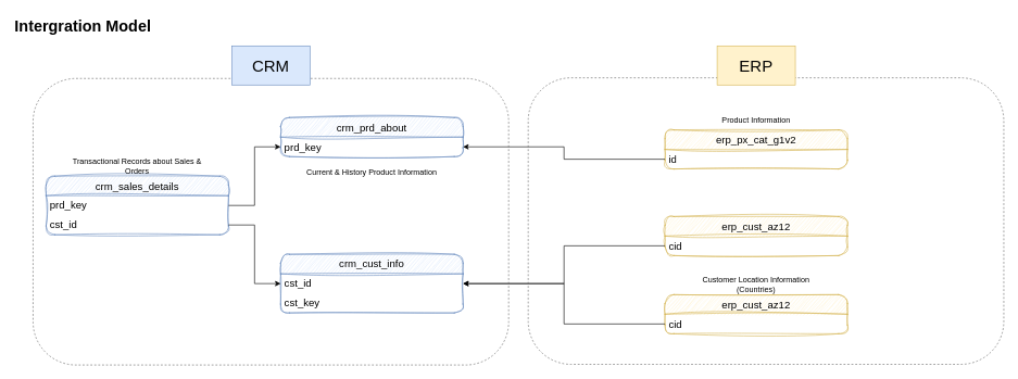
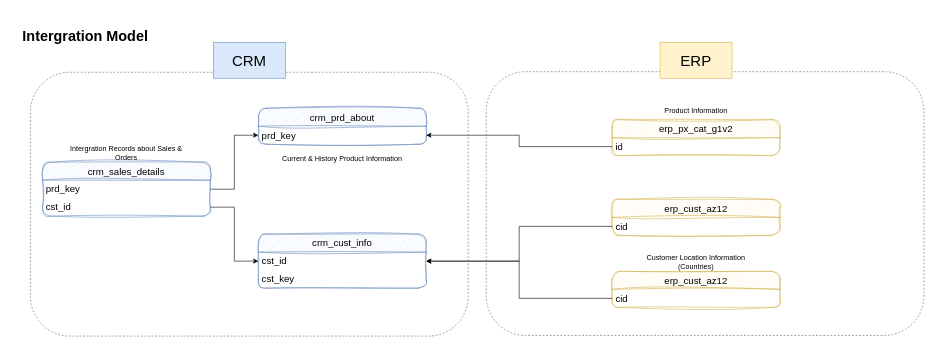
- <mxCell id="2" value="&lt;h1 style=&quot;margin-top: 0px;&quot;&gt;Intergration Model&lt;/h1&gt;" style="text;html=1;whiteSpace=wrap;overflow=hidden;rounded=0;" vertex="1" parent="1"><mxGeometry x="20" y="20" width="220" height="40" as="geometry" /></mxCell>
+ <mxCell id="2" value="&lt;h1 style=&quot;margin-top: 0px;&quot;&gt;Intergration Model&lt;/h1&gt;" style="text;html=1;whiteSpace=wrap;overflow=hidden;rounded=0;" vertex="1" parent="1"><mxGeometry x="35" y="40" width="220" height="40" as="geometry" /></mxCell>
- <mxCell id="12" value="Transactional Records about Sales &amp;amp; Orders" style="text;html=1;align=center;verticalAlign=middle;whiteSpace=wrap;rounded=0;" vertex="1" parent="1"><mxGeometry x="105" y="240" width="210" height="30" as="geometry" /></mxCell>
+ <mxCell id="12" value="Intergration Records about Sales &amp;amp; Orders" style="text;html=1;align=center;verticalAlign=middle;whiteSpace=wrap;rounded=0;" vertex="1" parent="1"><mxGeometry x="105" y="240" width="210" height="30" as="geometry" /></mxCell>
